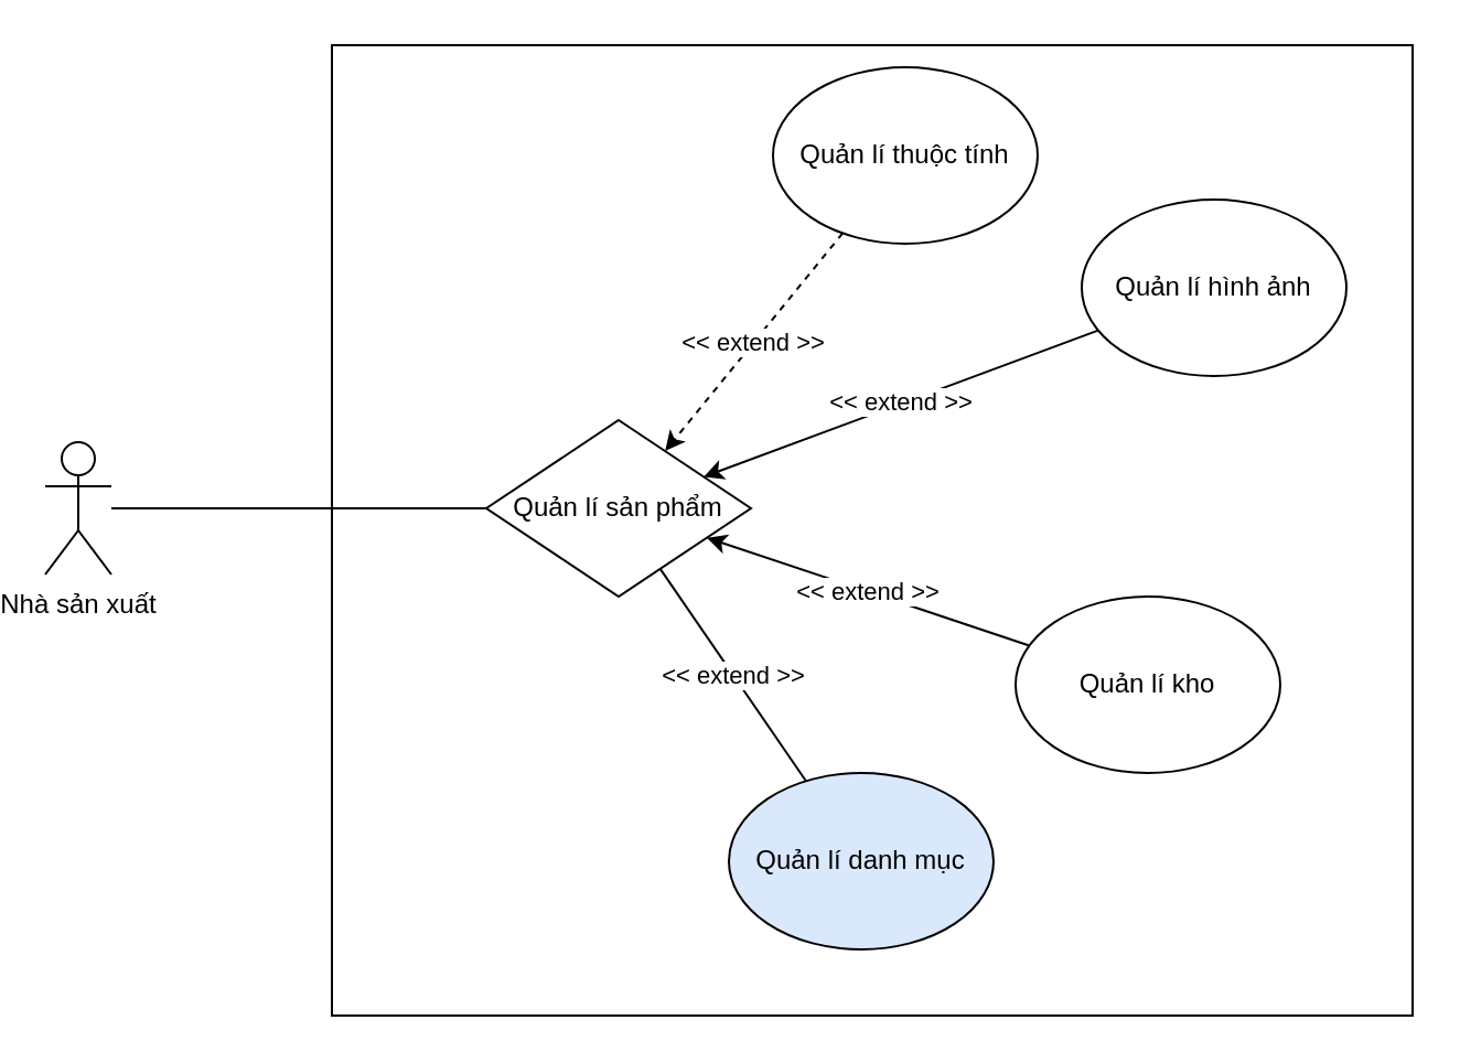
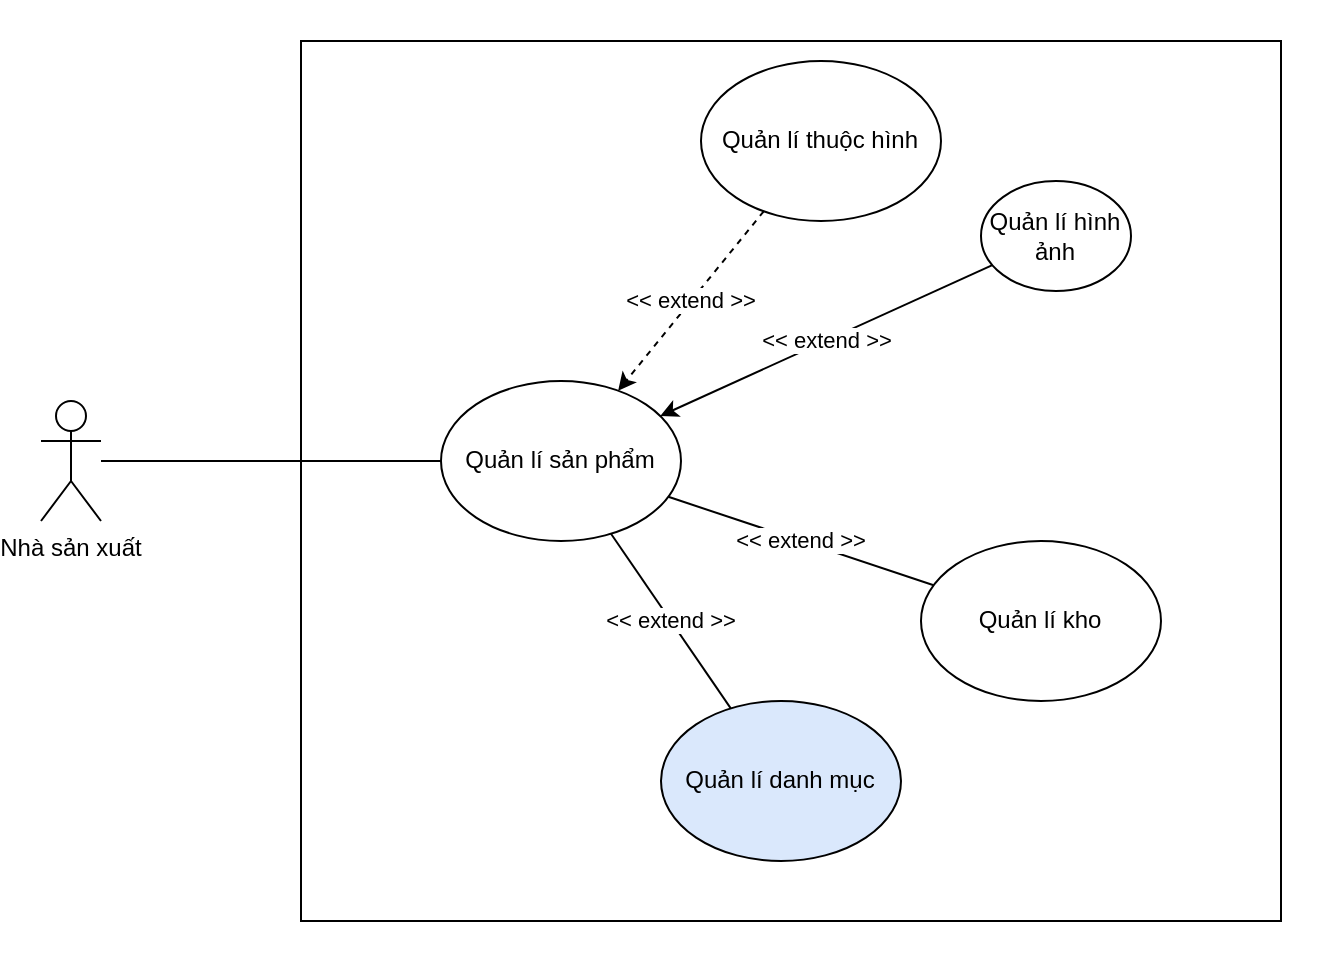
- <mxCell id="7" value="Quản lí thuộc tính" style="ellipse;whiteSpace=wrap;html=1;" parent="1" vertex="1"><mxGeometry x="350" y="30" width="120" height="80" as="geometry" /></mxCell>
+ <mxCell id="7" value="Quản lí thuộc hình" style="ellipse;whiteSpace=wrap;html=1;" parent="1" vertex="1"><mxGeometry x="350" y="30" width="120" height="80" as="geometry" /></mxCell>
- <mxCell id="10" value="Quản lí hình ảnh" style="ellipse;whiteSpace=wrap;html=1;" parent="1" vertex="1"><mxGeometry x="490" y="90" width="120" height="80" as="geometry" /></mxCell>
+ <mxCell id="10" value="Quản lí hình ảnh" style="ellipse;whiteSpace=wrap;html=1;" parent="1" vertex="1"><mxGeometry x="490" y="90" width="75" height="55" as="geometry" /></mxCell>
- <mxCell id="5" value="Quản lí sản phẩm" style="rhombus;whiteSpace=wrap;html=1;" parent="1" vertex="1"><mxGeometry x="220" y="190" width="120" height="80" as="geometry" /></mxCell>
+ <mxCell id="5" value="Quản lí sản phẩm" style="ellipse;whiteSpace=wrap;html=1;" parent="1" vertex="1"><mxGeometry x="220" y="190" width="120" height="80" as="geometry" /></mxCell>
- <mxCell id="12" value="&amp;lt;&amp;lt; extend &amp;gt;&amp;gt;" style="endArrow=classic;html=1;rounded=0;" edge="1" parent="1" source="8" target="5"><mxGeometry width="50" height="50" relative="1" as="geometry"><mxPoint x="395.308" y="122.636" as="sourcePoint" /><mxPoint x="294.681" y="217.359" as="targetPoint" /></mxGeometry></mxCell>
+ <mxCell id="12" value="&amp;lt;&amp;lt; extend &amp;gt;&amp;gt;" style="endArrow=none;html=1;rounded=0;" edge="1" parent="1" source="8" target="5"><mxGeometry width="50" height="50" relative="1" as="geometry"><mxPoint x="395.308" y="122.636" as="sourcePoint" /><mxPoint x="294.681" y="217.359" as="targetPoint" /></mxGeometry></mxCell>
